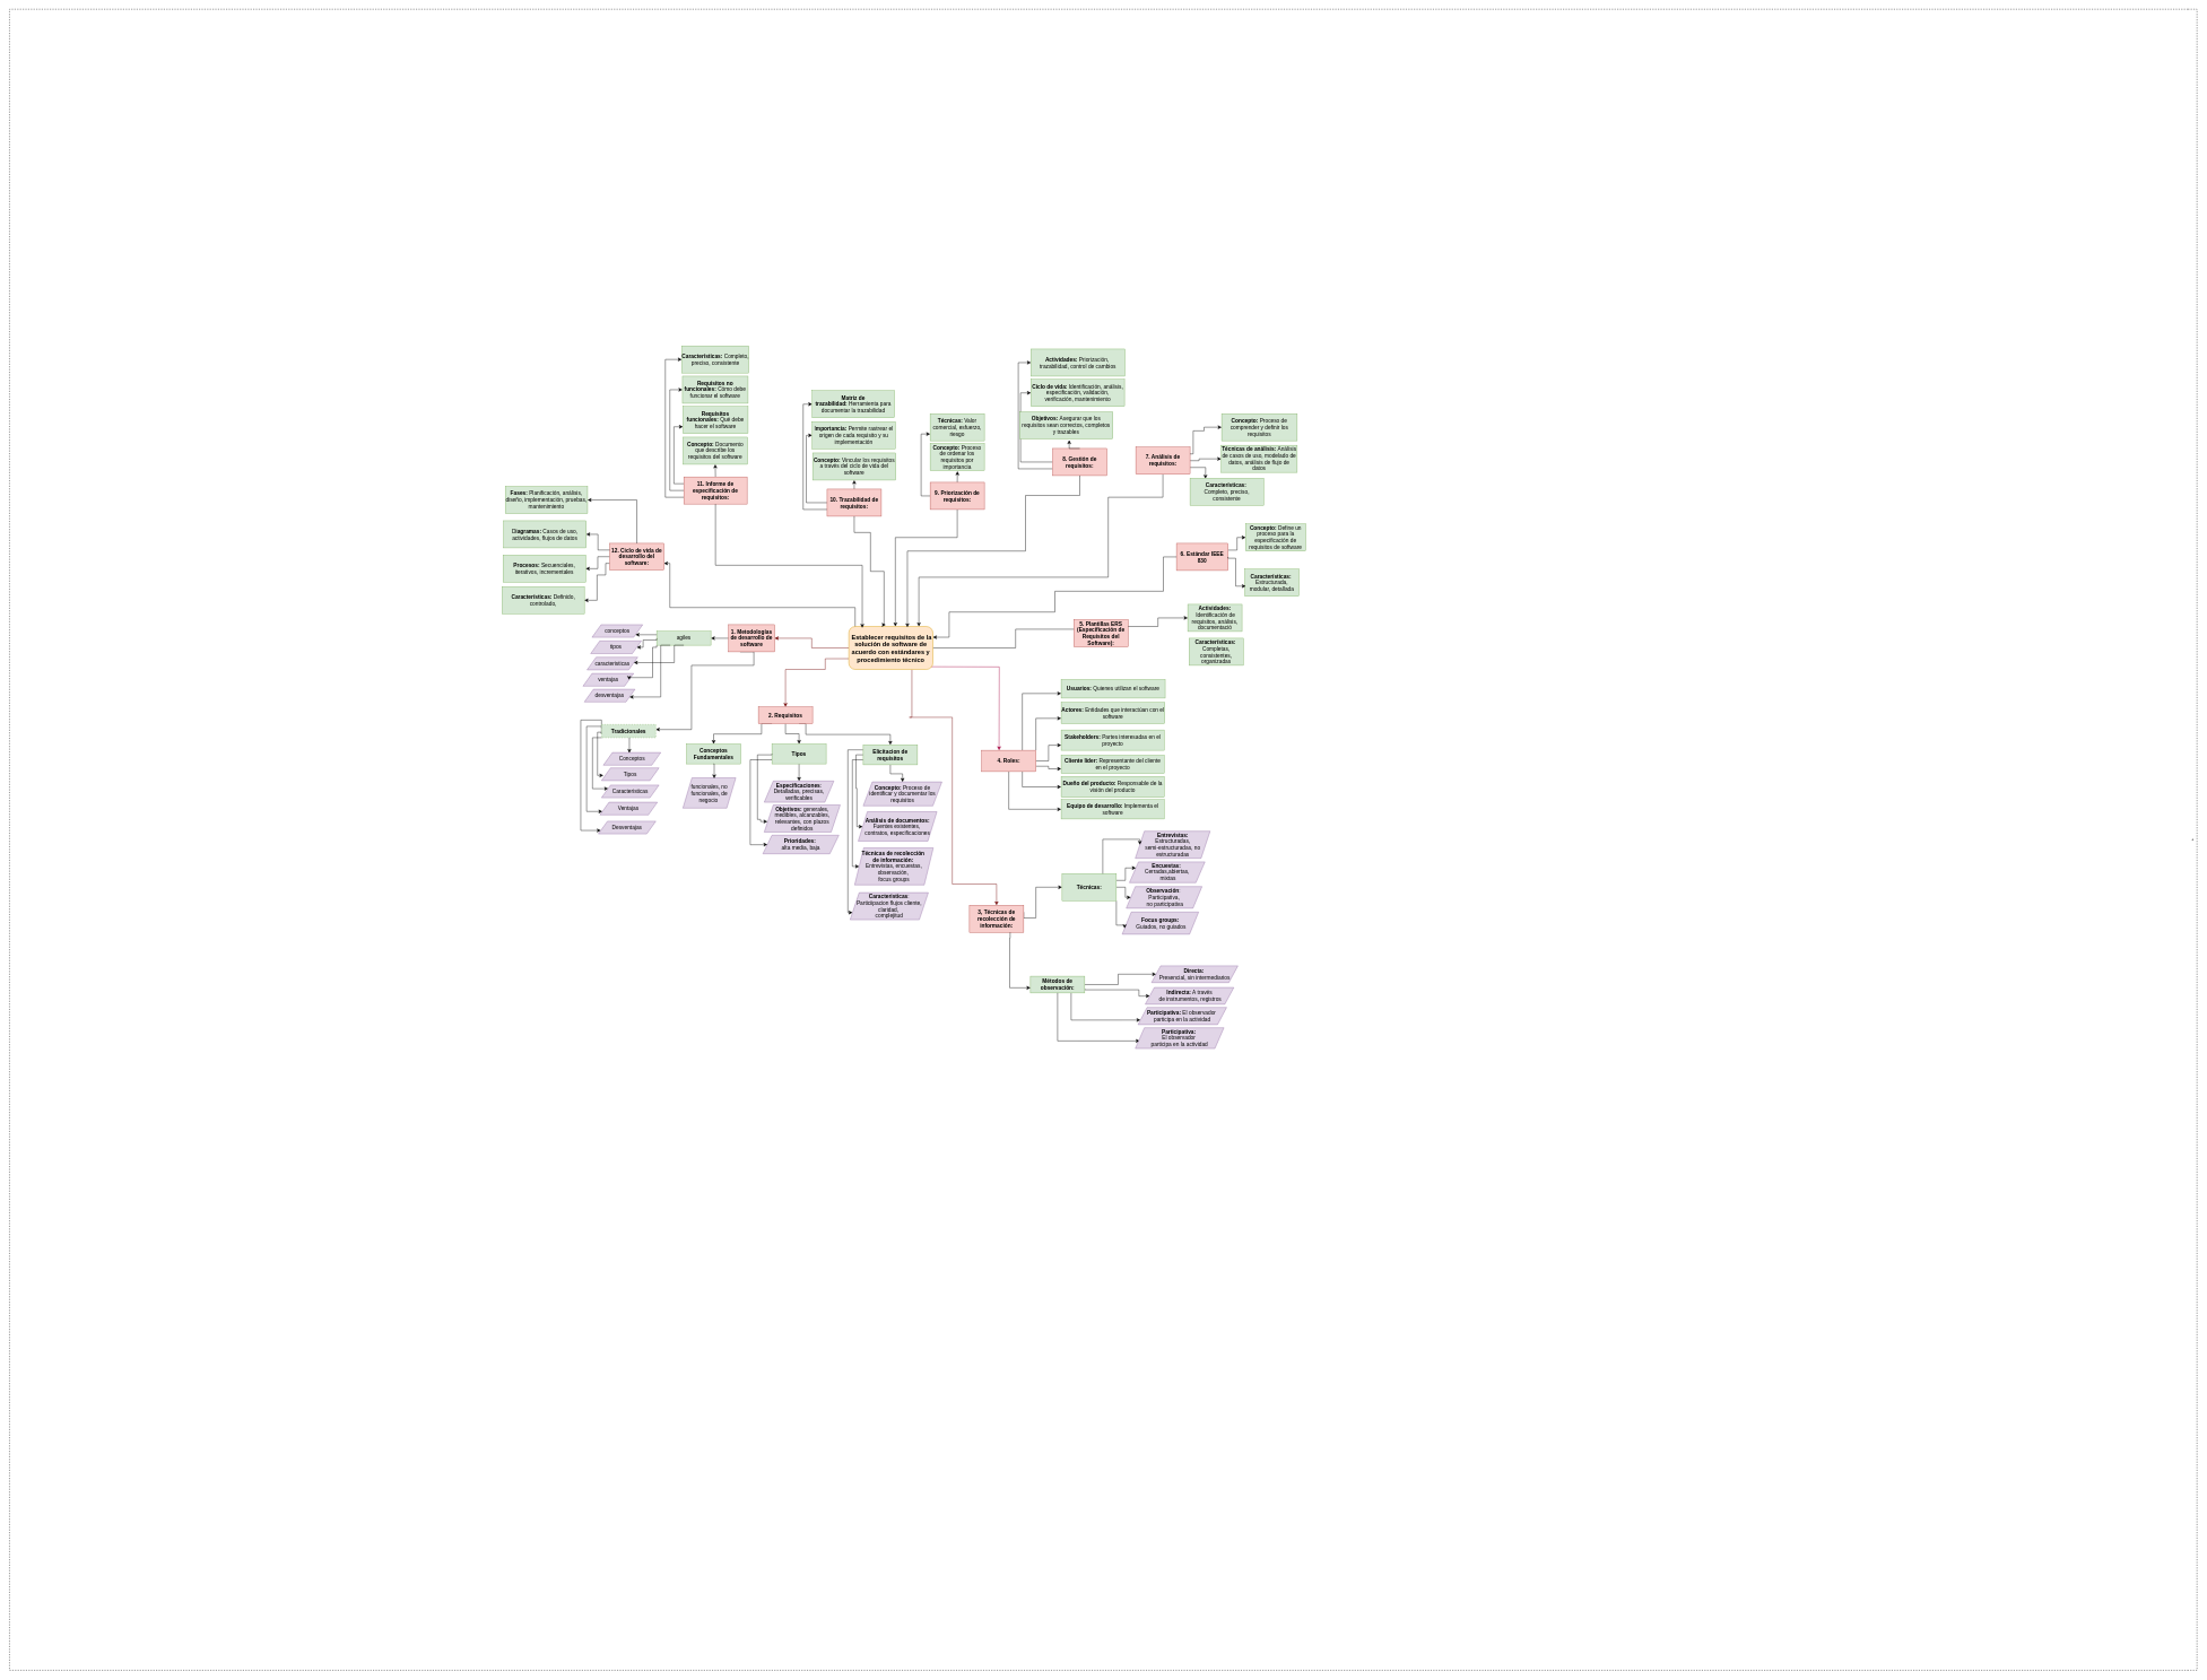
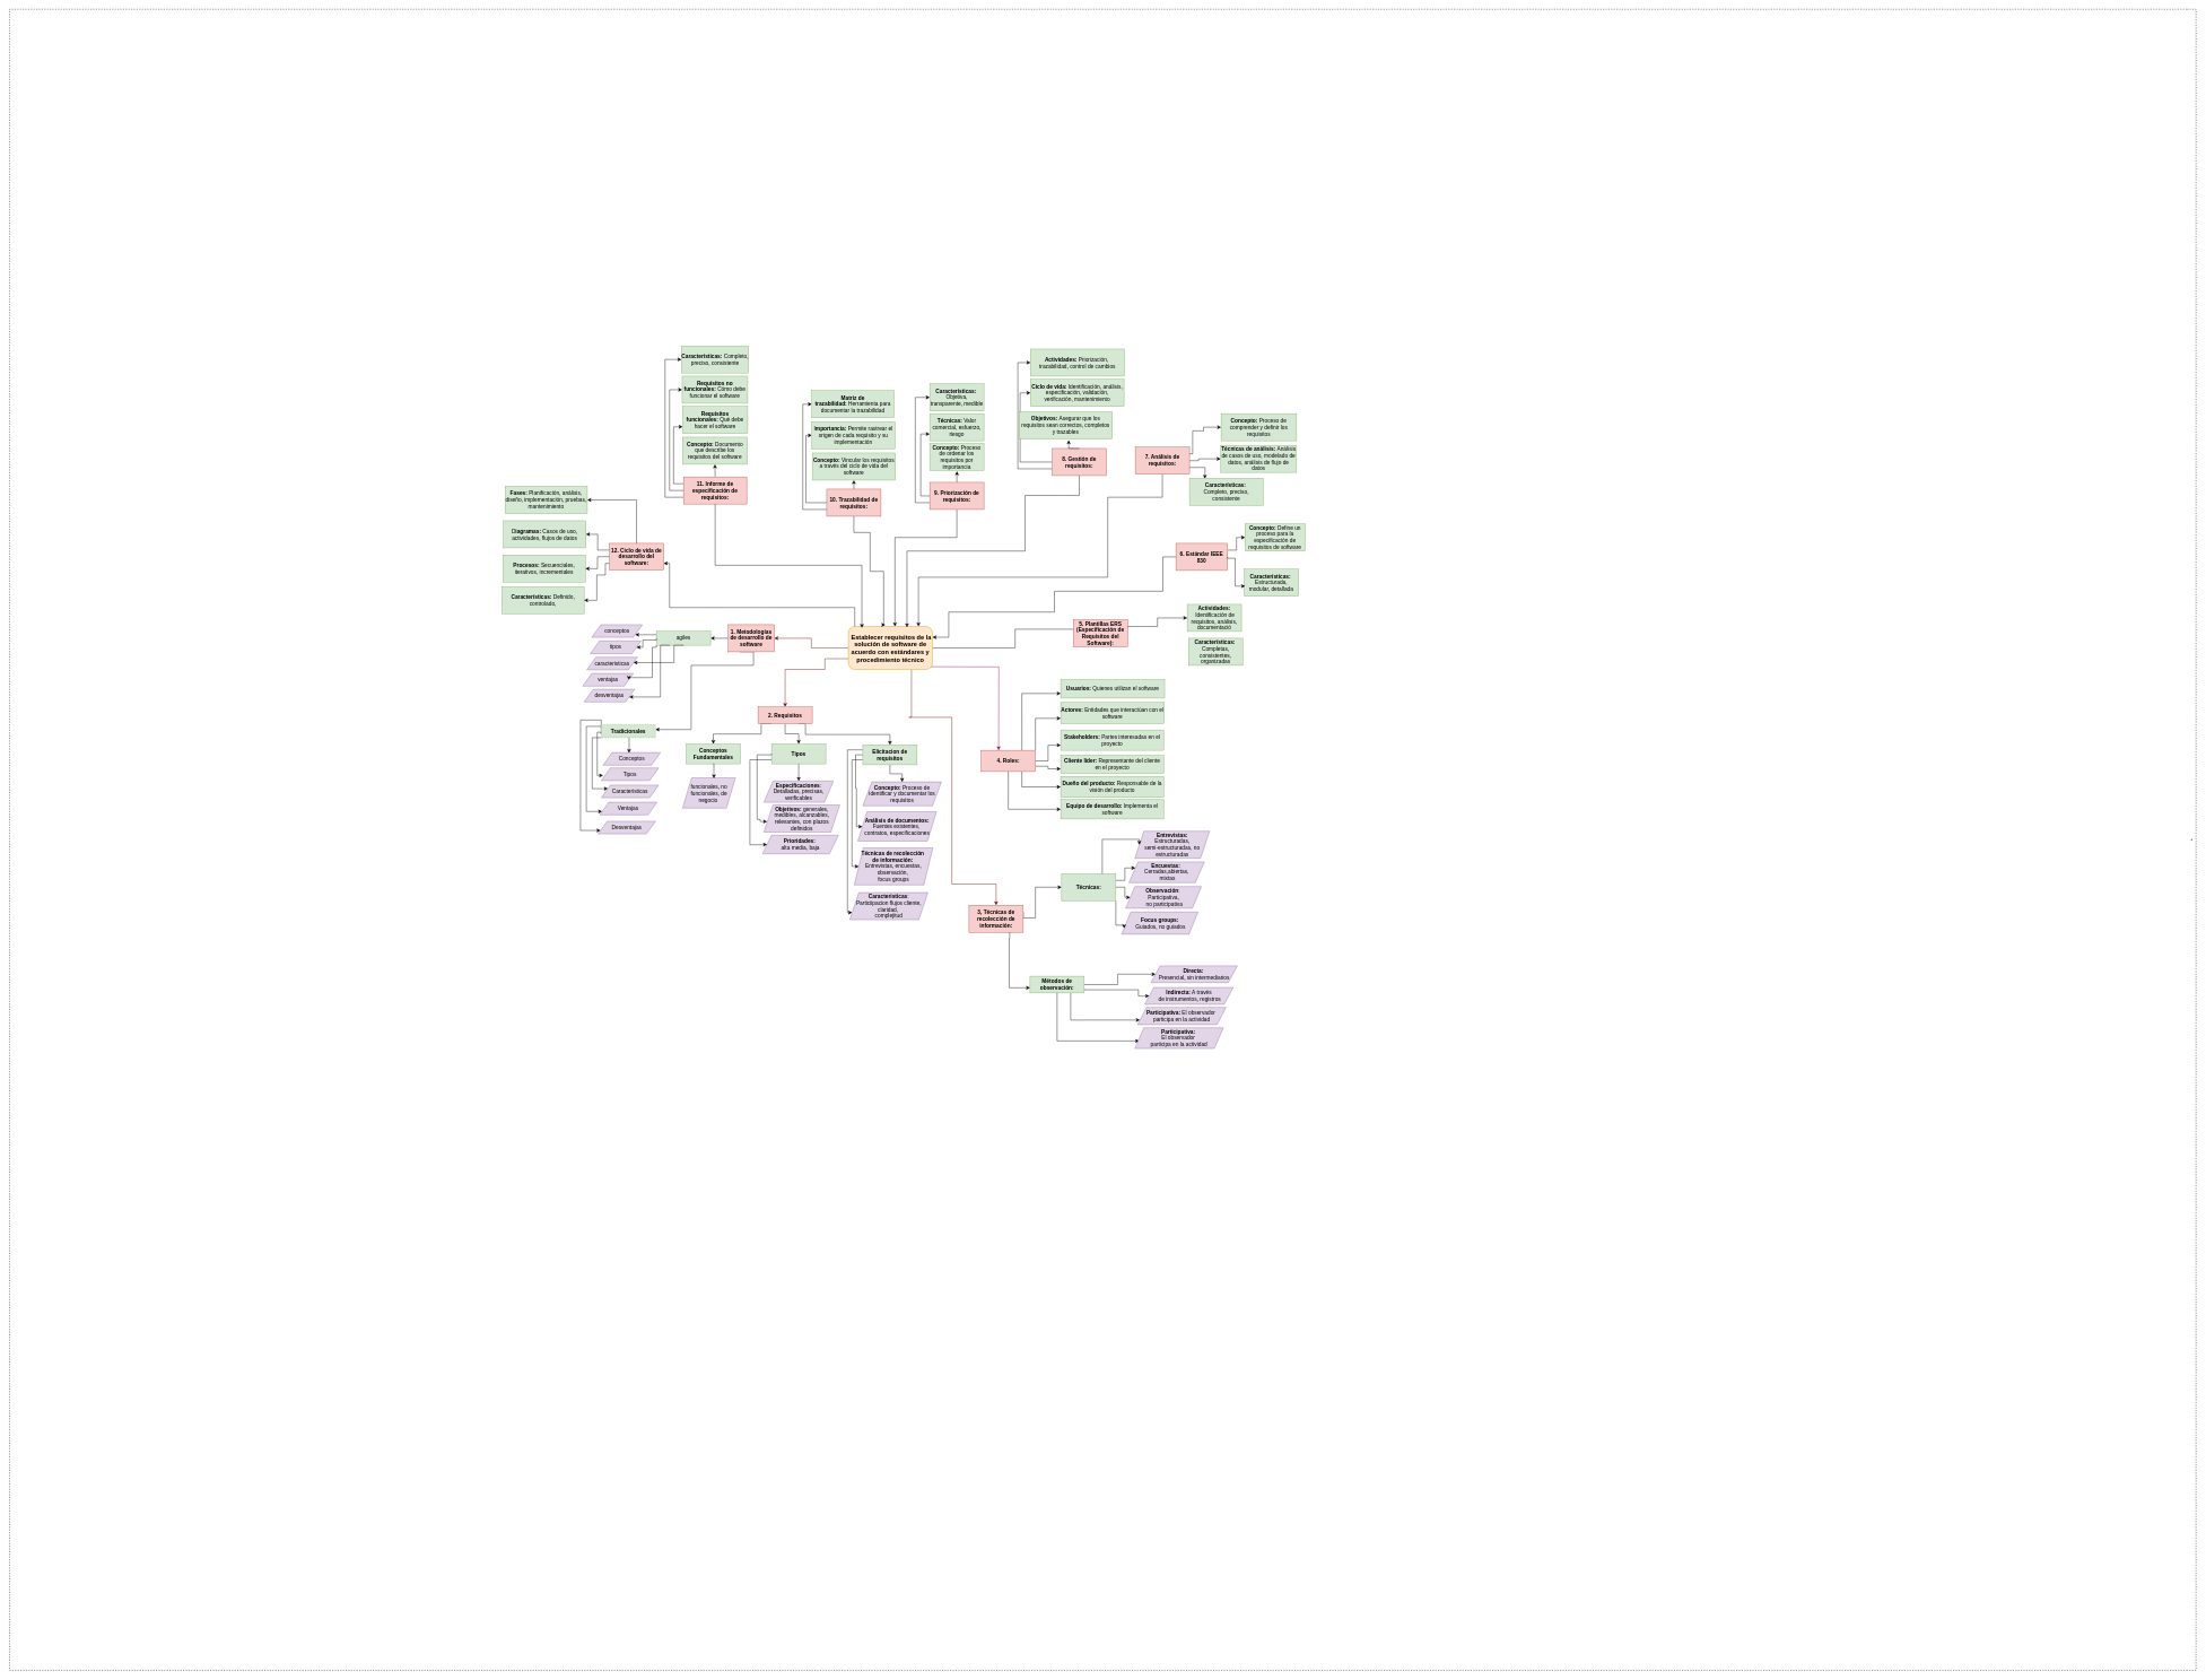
+ <mxCell id="111" style="edgeStyle=orthogonalEdgeStyle;rounded=0;orthogonalLoop=1;jettySize=auto;html=1;exitX=0;exitY=0.75;exitDx=0;exitDy=0;entryX=0;entryY=0.5;entryDx=0;entryDy=0;" edge="1" parent="2" source="113" target="115"><mxGeometry relative="1" as="geometry"><Array as="points"><mxPoint x="2005" y="1092" /><mxPoint x="2005" y="859" /></Array></mxGeometry></mxCell>
+ <mxCell id="115" value="&lt;b&gt;C&lt;/b&gt;&lt;strong&gt;aracterísticas:&lt;/strong&gt;&amp;nbsp;&lt;div&gt;Objetiva, transparente, medible&lt;/div&gt;" style="rounded=0;whiteSpace=wrap;html=1;fillColor=#d5e8d4;strokeColor=#82b366;" parent="2" vertex="1"><mxGeometry x="2037" y="829" width="120" height="60" as="geometry" /></mxCell>
